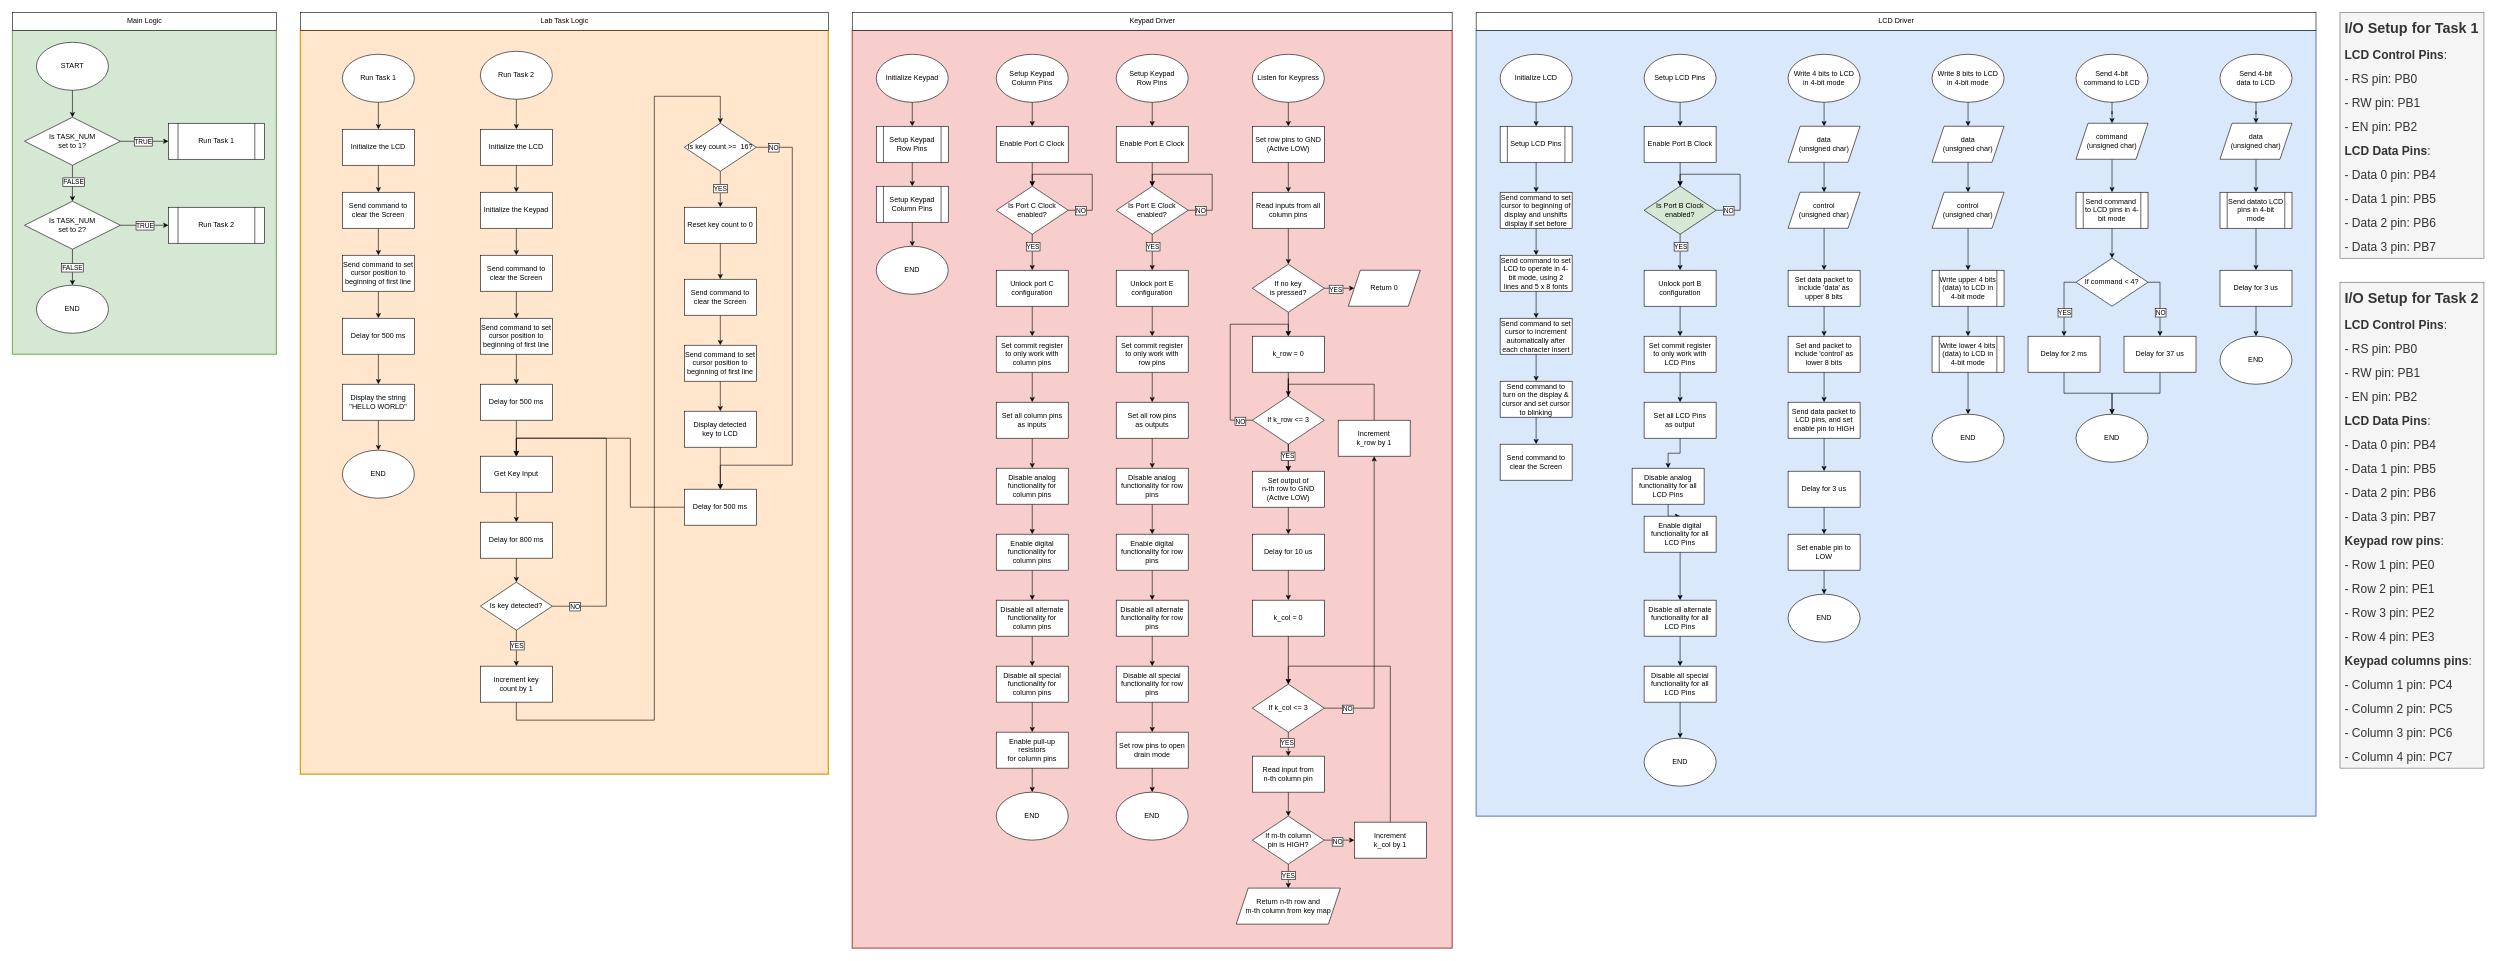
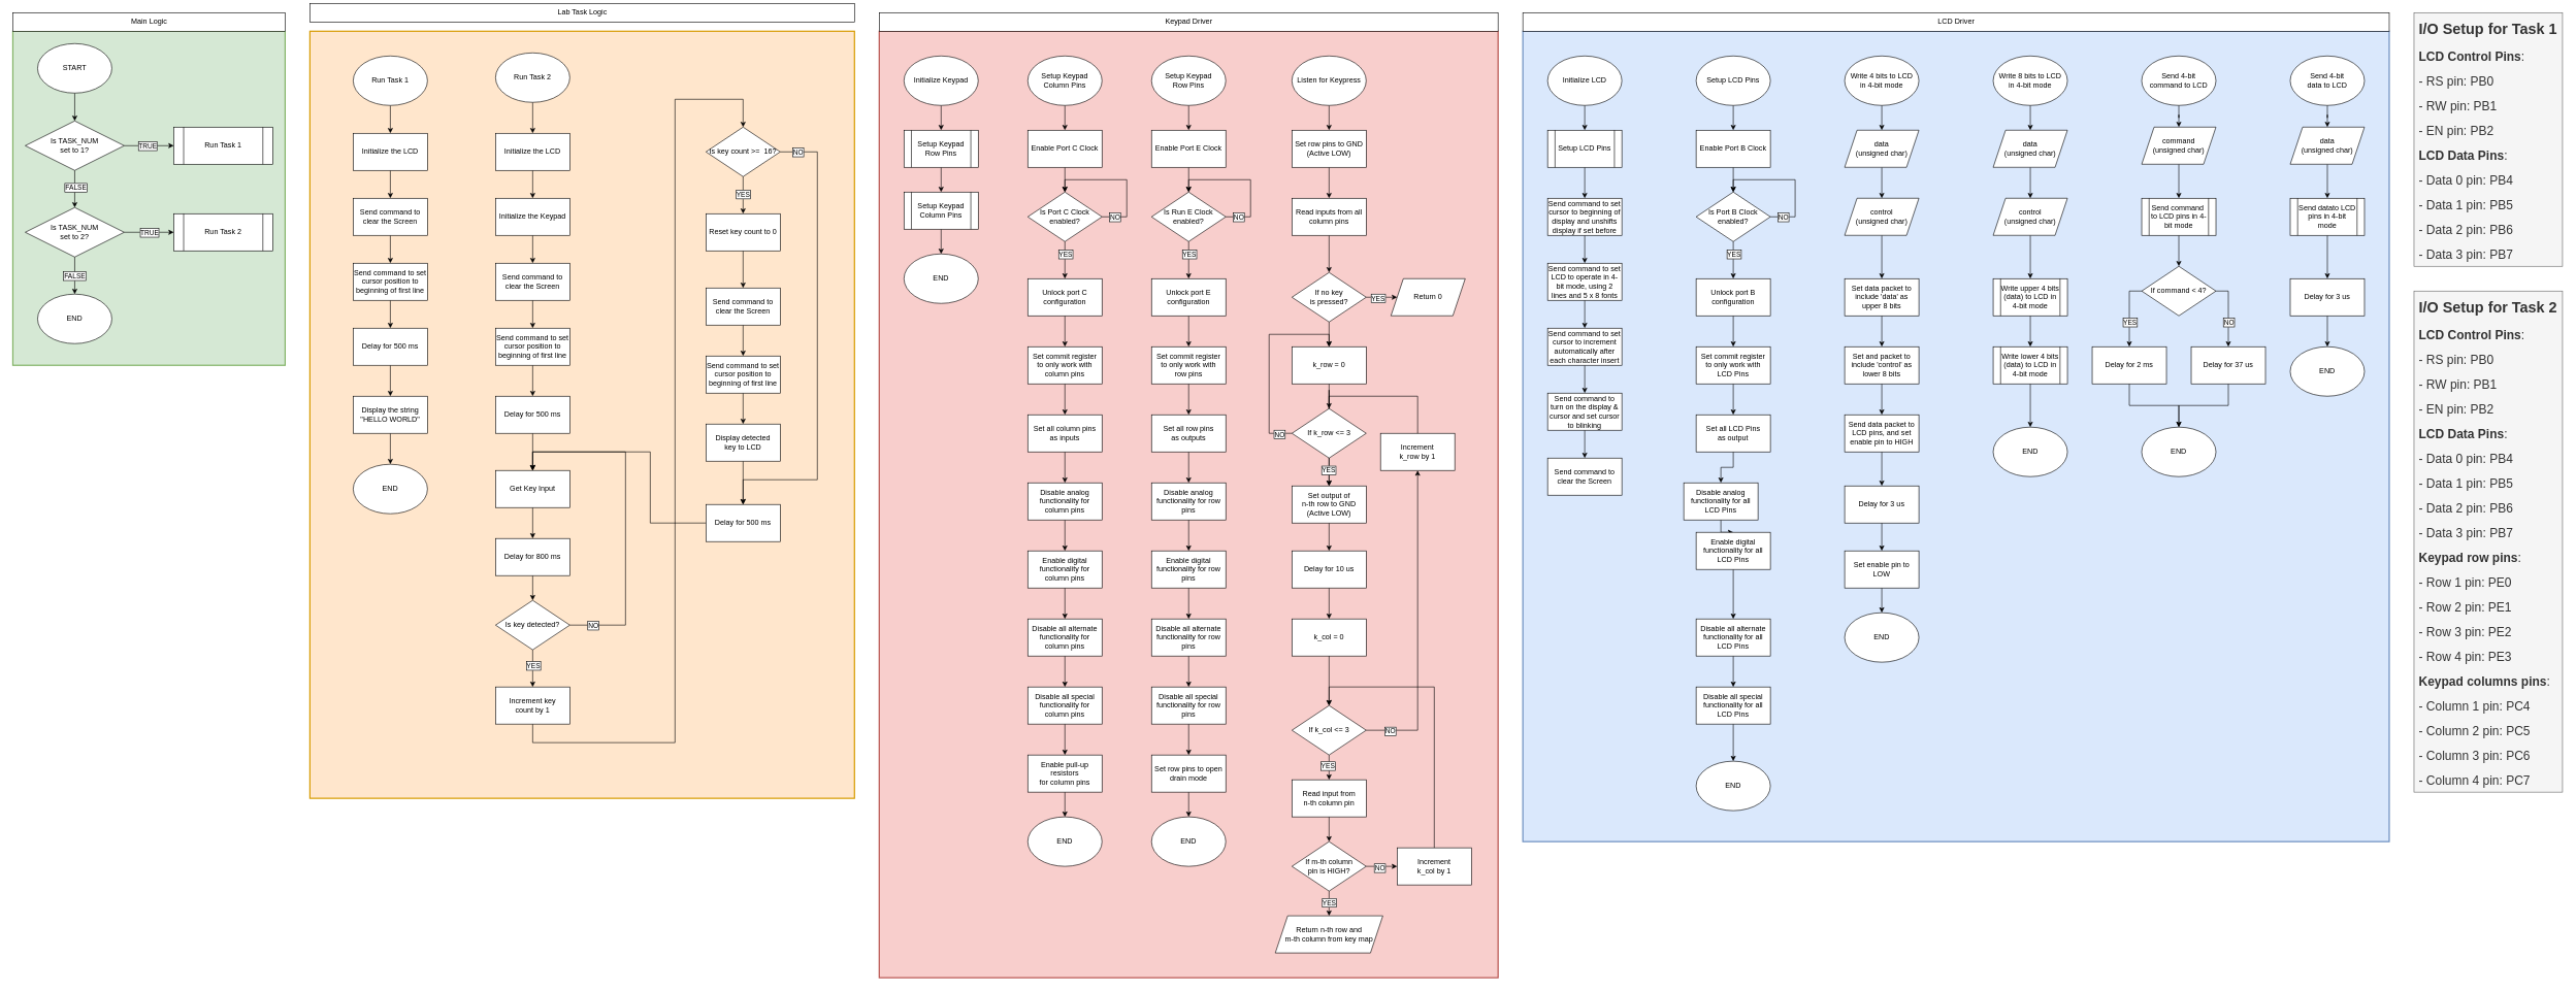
- <mxCell id="23" value="Lab Task Logic" style="text;html=1;align=center;verticalAlign=middle;resizable=0;points=[];autosize=1;strokeColor=default;fillColor=default;movable=0;rotatable=0;deletable=0;editable=0;locked=1;connectable=0;" parent="1" vertex="1"><mxGeometry x="500" y="20" width="880" height="30" as="geometry" /></mxCell>
+ <mxCell id="23" value="Lab Task Logic" style="text;html=1;align=center;verticalAlign=middle;resizable=0;points=[];autosize=1;strokeColor=default;fillColor=default;movable=0;rotatable=0;deletable=0;editable=0;locked=1;connectable=0;" parent="1" vertex="1"><mxGeometry x="500" y="5" width="880" height="30" as="geometry" /></mxCell>
- <mxCell id="149" value="Is Port E Clock enabled?" style="rhombus;whiteSpace=wrap;html=1;" vertex="1" parent="1"><mxGeometry x="1860" y="310" width="120" height="80" as="geometry" /></mxCell>
+ <mxCell id="149" value="Is Run E Clock enabled?" style="rhombus;whiteSpace=wrap;html=1;" vertex="1" parent="1"><mxGeometry x="1860" y="310" width="120" height="80" as="geometry" /></mxCell>
- <mxCell id="102" value="Is Port B Clock enabled?" style="rhombus;whiteSpace=wrap;html=1;fillColor=#d5e8d4;" vertex="1" parent="1"><mxGeometry x="2740" y="310" width="120" height="80" as="geometry" /></mxCell>
+ <mxCell id="102" value="Is Port B Clock enabled?" style="rhombus;whiteSpace=wrap;html=1;" vertex="1" parent="1"><mxGeometry x="2740" y="310" width="120" height="80" as="geometry" /></mxCell>
